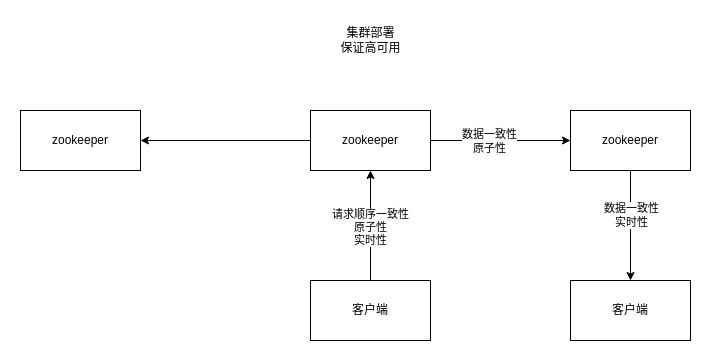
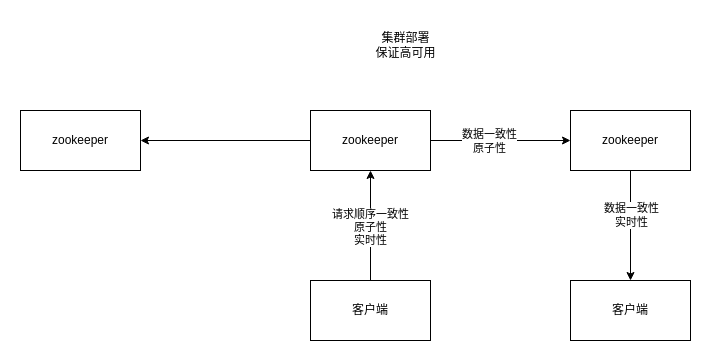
- <mxCell id="14" value="集群部署&lt;div&gt;保证高可用&lt;/div&gt;" style="text;html=1;align=center;verticalAlign=middle;resizable=0;points=[];autosize=1;strokeColor=none;fillColor=none;" vertex="1" parent="1"><mxGeometry x="330" y="20" width="80" height="40" as="geometry" /></mxCell>
+ <mxCell id="14" value="集群部署&lt;div&gt;保证高可用&lt;/div&gt;" style="text;html=1;align=center;verticalAlign=middle;resizable=0;points=[];autosize=1;strokeColor=none;fillColor=none;" vertex="1" parent="1"><mxGeometry x="365" y="25" width="80" height="40" as="geometry" /></mxCell>
